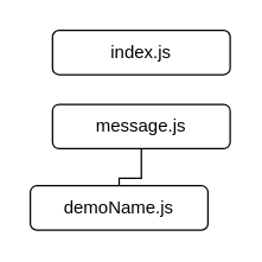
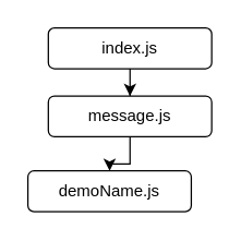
+ <mxCell id="2" value="" style="edgeStyle=orthogonalEdgeStyle;rounded=0;orthogonalLoop=1;jettySize=auto;html=1;" edge="1" parent="1" source="3" target="5"><mxGeometry relative="1" as="geometry" /></mxCell>
- <mxCell id="4" value="" style="edgeStyle=orthogonalEdgeStyle;rounded=0;orthogonalLoop=1;jettySize=auto;html=1;endArrow=none;" edge="1" parent="1" source="5" target="6"><mxGeometry relative="1" as="geometry" /></mxCell>
+ <mxCell id="4" value="" style="edgeStyle=orthogonalEdgeStyle;rounded=0;orthogonalLoop=1;jettySize=auto;html=1;" edge="1" parent="1" source="5" target="6"><mxGeometry relative="1" as="geometry" /></mxCell>
